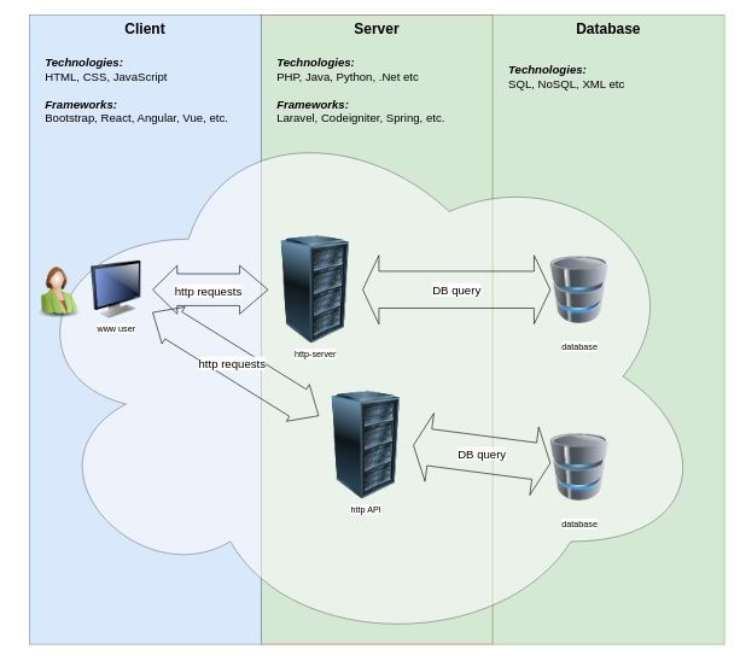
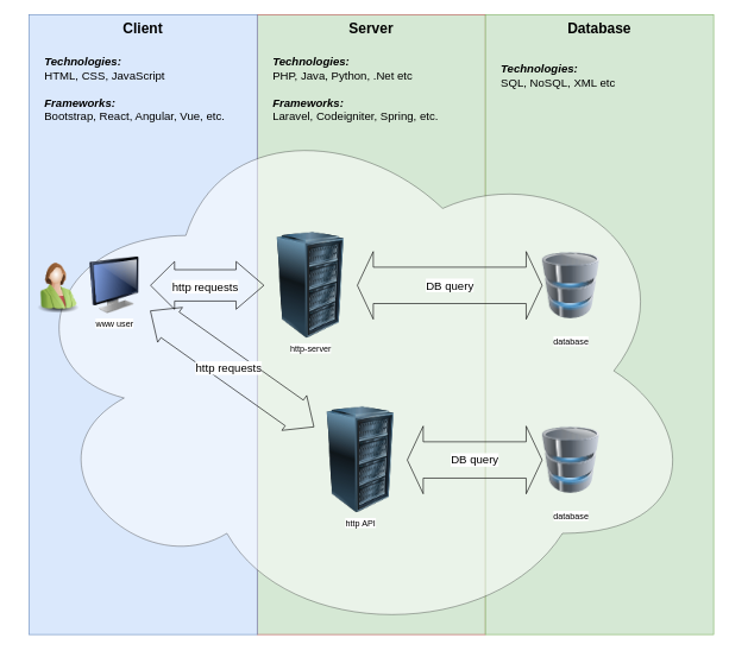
- <mxCell id="9" value="http API" style="image;html=1;labelBackgroundColor=#ffffff;image=img/lib/clip_art/computers/Server_Rack_128x128.png" vertex="1" parent="1"><mxGeometry x="440" y="540" width="130" height="150" as="geometry" /></mxCell>
+ <mxCell id="9" value="http API" style="image;html=1;labelBackgroundColor=#ffffff;image=img/lib/clip_art/computers/Server_Rack_128x128.png" vertex="1" parent="1"><mxGeometry x="440" y="570" width="130" height="150" as="geometry" /></mxCell>
